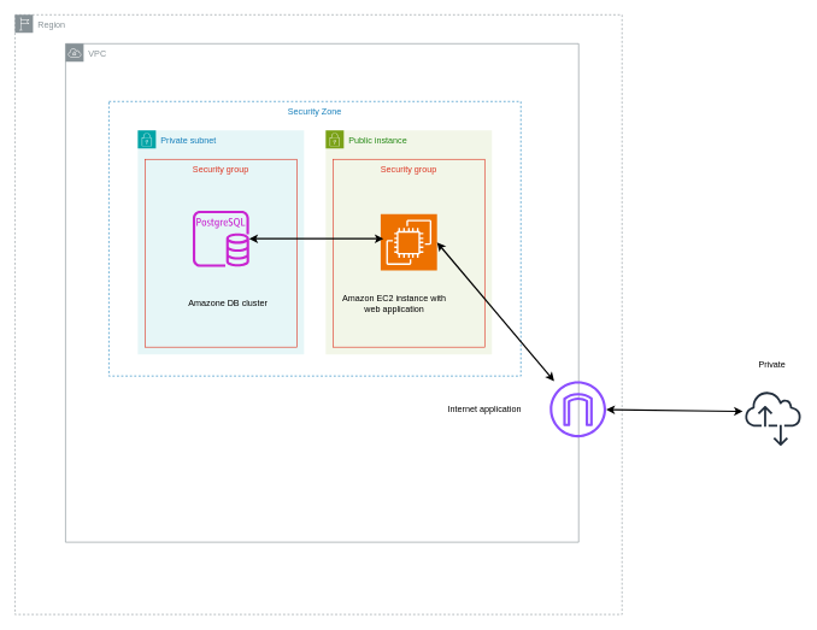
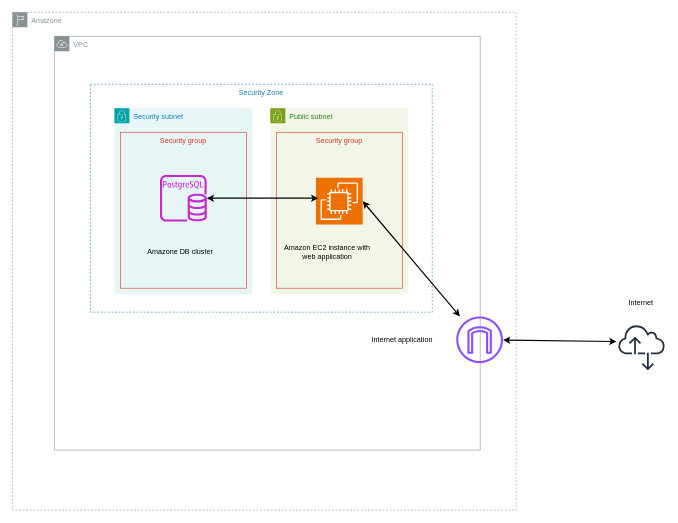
- <mxCell id="2" value="Region" style="sketch=0;outlineConnect=0;gradientColor=none;html=1;whiteSpace=wrap;fontSize=12;fontStyle=0;shape=mxgraph.aws4.group;grIcon=mxgraph.aws4.group_region;strokeColor=#879196;fillColor=default;verticalAlign=top;align=left;spacingLeft=30;fontColor=#879196;dashed=1;" vertex="1" parent="1"><mxGeometry width="840" height="830" as="geometry" x="20" y="20" /></mxCell>
+ <mxCell id="2" value="Amazone" style="sketch=0;outlineConnect=0;gradientColor=none;html=1;whiteSpace=wrap;fontSize=12;fontStyle=0;shape=mxgraph.aws4.group;grIcon=mxgraph.aws4.group_region;strokeColor=#879196;fillColor=default;verticalAlign=top;align=left;spacingLeft=30;fontColor=#879196;dashed=1;" vertex="1" parent="1"><mxGeometry width="840" height="830" as="geometry" x="20" y="20" /></mxCell>
- <mxCell id="4" value="Private subnet" style="points=[[0,0],[0.25,0],[0.5,0],[0.75,0],[1,0],[1,0.25],[1,0.5],[1,0.75],[1,1],[0.75,1],[0.5,1],[0.25,1],[0,1],[0,0.75],[0,0.5],[0,0.25]];outlineConnect=0;gradientColor=none;html=1;whiteSpace=wrap;fontSize=12;fontStyle=0;container=1;pointerEvents=0;collapsible=0;recursiveResize=0;shape=mxgraph.aws4.group;grIcon=mxgraph.aws4.group_security_group;grStroke=0;strokeColor=#00A4A6;fillColor=#E6F6F7;verticalAlign=top;align=left;spacingLeft=30;fontColor=#147EBA;dashed=0;" vertex="1" parent="1"><mxGeometry x="190" y="180" width="230" height="310" as="geometry" /></mxCell>
+ <mxCell id="4" value="Security subnet" style="points=[[0,0],[0.25,0],[0.5,0],[0.75,0],[1,0],[1,0.25],[1,0.5],[1,0.75],[1,1],[0.75,1],[0.5,1],[0.25,1],[0,1],[0,0.75],[0,0.5],[0,0.25]];outlineConnect=0;gradientColor=none;html=1;whiteSpace=wrap;fontSize=12;fontStyle=0;container=1;pointerEvents=0;collapsible=0;recursiveResize=0;shape=mxgraph.aws4.group;grIcon=mxgraph.aws4.group_security_group;grStroke=0;strokeColor=#00A4A6;fillColor=#E6F6F7;verticalAlign=top;align=left;spacingLeft=30;fontColor=#147EBA;dashed=0;" vertex="1" parent="1"><mxGeometry x="190" y="180" width="230" height="310" as="geometry" /></mxCell>
- <mxCell id="5" value="Public instance" style="points=[[0,0],[0.25,0],[0.5,0],[0.75,0],[1,0],[1,0.25],[1,0.5],[1,0.75],[1,1],[0.75,1],[0.5,1],[0.25,1],[0,1],[0,0.75],[0,0.5],[0,0.25]];outlineConnect=0;gradientColor=none;html=1;whiteSpace=wrap;fontSize=12;fontStyle=0;container=1;pointerEvents=0;collapsible=0;recursiveResize=0;shape=mxgraph.aws4.group;grIcon=mxgraph.aws4.group_security_group;grStroke=0;strokeColor=#7AA116;fillColor=#F2F6E8;verticalAlign=top;align=left;spacingLeft=30;fontColor=#248814;dashed=0;" vertex="1" parent="1"><mxGeometry x="450" y="180" width="230" height="310" as="geometry" /></mxCell>
+ <mxCell id="5" value="Public subnet" style="points=[[0,0],[0.25,0],[0.5,0],[0.75,0],[1,0],[1,0.25],[1,0.5],[1,0.75],[1,1],[0.75,1],[0.5,1],[0.25,1],[0,1],[0,0.75],[0,0.5],[0,0.25]];outlineConnect=0;gradientColor=none;html=1;whiteSpace=wrap;fontSize=12;fontStyle=0;container=1;pointerEvents=0;collapsible=0;recursiveResize=0;shape=mxgraph.aws4.group;grIcon=mxgraph.aws4.group_security_group;grStroke=0;strokeColor=#7AA116;fillColor=#F2F6E8;verticalAlign=top;align=left;spacingLeft=30;fontColor=#248814;dashed=0;" vertex="1" parent="1"><mxGeometry x="450" y="180" width="230" height="310" as="geometry" /></mxCell>
- <mxCell id="17" value="Amazone DB cluster" style="text;html=1;align=center;verticalAlign=middle;whiteSpace=wrap;rounded=0;" vertex="1" parent="1"><mxGeometry x="235" y="380" width="160" height="80" as="geometry" /></mxCell>
+ <mxCell id="17" value="Amazone DB cluster" style="text;html=1;align=center;verticalAlign=middle;whiteSpace=wrap;rounded=0;" vertex="1" parent="1"><mxGeometry x="220" y="380" width="160" height="80" as="geometry" /></mxCell>
- <mxCell id="19" value="Private" style="text;html=1;align=center;verticalAlign=middle;whiteSpace=wrap;rounded=0;" vertex="1" parent="1"><mxGeometry x="1028" y="480" width="80" height="50" as="geometry" /></mxCell>
+ <mxCell id="19" value="Internet" style="text;html=1;align=center;verticalAlign=middle;whiteSpace=wrap;rounded=0;" vertex="1" parent="1"><mxGeometry x="1028" y="480" width="80" height="50" as="geometry" /></mxCell>
